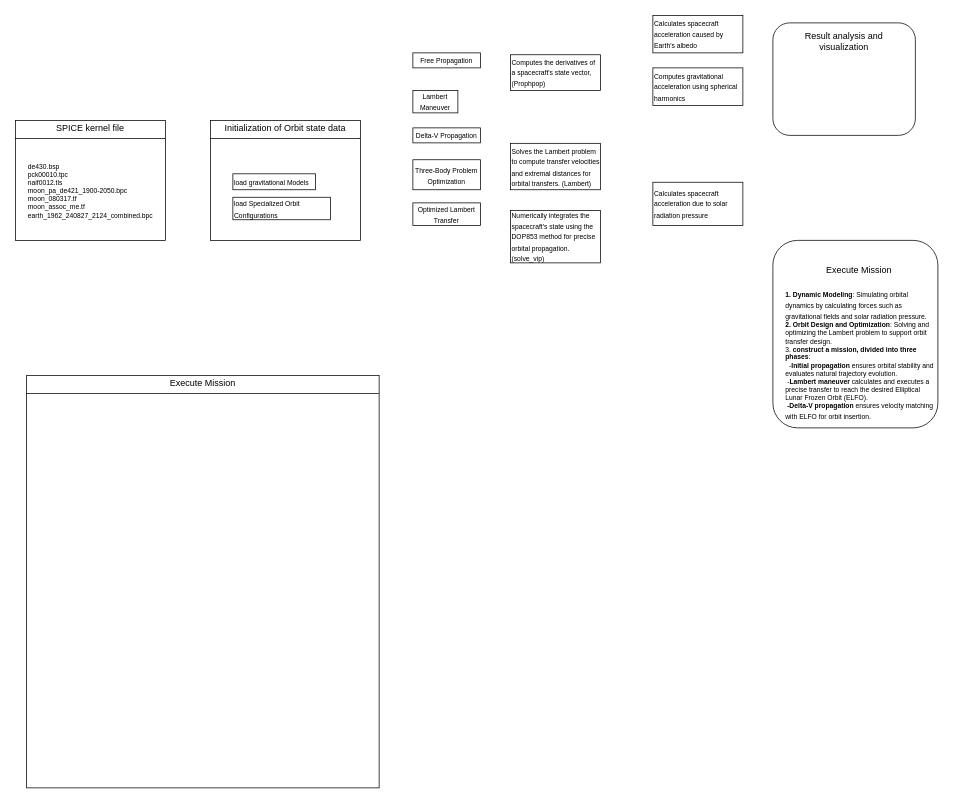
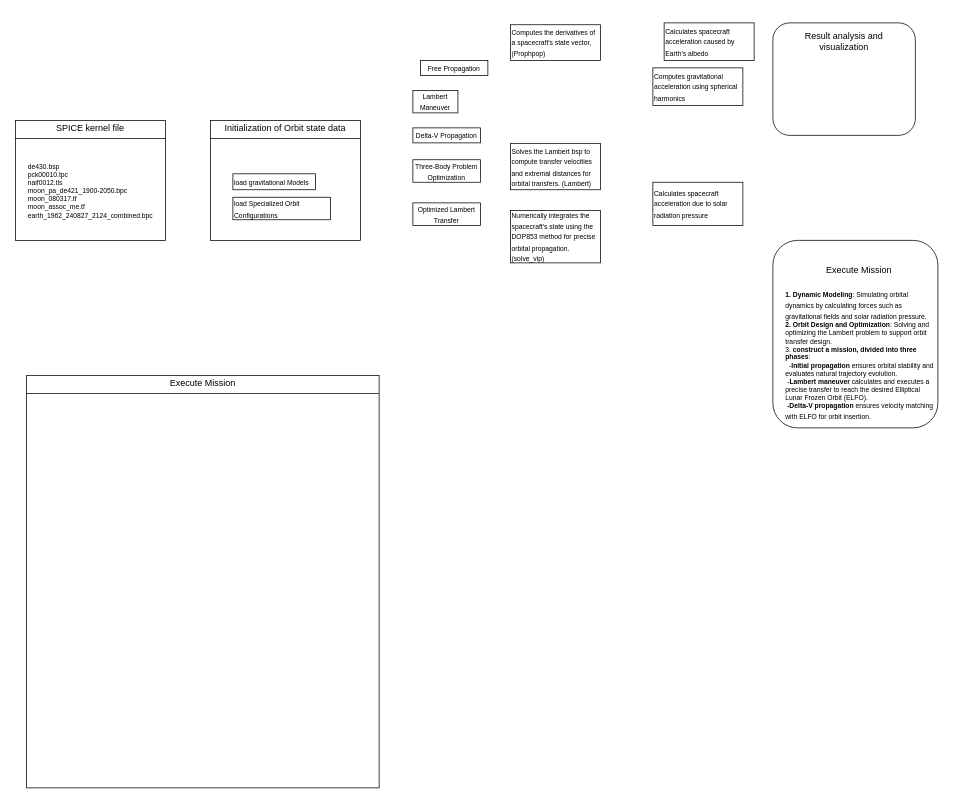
- <mxCell id="16" value="&lt;font style=&quot;font-size: 9px;&quot;&gt;Calculates spacecraft acceleration caused by Earth's albedo&lt;/font&gt;" style="html=1;whiteSpace=wrap;align=left;" vertex="1" parent="1"><mxGeometry x="870" y="20" width="120" height="50" as="geometry" /></mxCell>
+ <mxCell id="16" value="&lt;font style=&quot;font-size: 9px;&quot;&gt;Calculates spacecraft acceleration caused by Earth's albedo&lt;/font&gt;" style="html=1;whiteSpace=wrap;align=left;" vertex="1" parent="1"><mxGeometry x="885" y="30" width="120" height="50" as="geometry" /></mxCell>
- <mxCell id="13" value="&lt;font style=&quot;font-size: 9px;&quot;&gt;Free Propagation&lt;/font&gt;" style="html=1;whiteSpace=wrap;align=center;" vertex="1" parent="1"><mxGeometry x="550" y="70" width="90" height="20" as="geometry" /></mxCell>
+ <mxCell id="13" value="&lt;font style=&quot;font-size: 9px;&quot;&gt;Free Propagation&lt;/font&gt;" style="html=1;whiteSpace=wrap;align=center;" vertex="1" parent="1"><mxGeometry x="560" y="80" width="90" height="20" as="geometry" /></mxCell>
- <mxCell id="19" value="&lt;font style=&quot;font-size: 9px;&quot;&gt;Computes the derivatives of a spacecraft's state vector,(Prophpop)&lt;/font&gt;" style="html=1;whiteSpace=wrap;align=left;" vertex="1" parent="1"><mxGeometry x="680" y="72.5" width="120" height="47.5" as="geometry" /></mxCell>
+ <mxCell id="19" value="&lt;font style=&quot;font-size: 9px;&quot;&gt;Computes the derivatives of a spacecraft's state vector,(Prophpop)&lt;/font&gt;" style="html=1;whiteSpace=wrap;align=left;" vertex="1" parent="1"><mxGeometry x="680" y="32.5" width="120" height="47.5" as="geometry" /></mxCell>
- <mxCell id="22" value="&lt;font style=&quot;font-size: 9px;&quot;&gt;Solves the Lambert problem to compute transfer velocities and extremal distances for orbital transfers. (Lambert)&lt;/font&gt;" style="html=1;whiteSpace=wrap;align=left;" vertex="1" parent="1"><mxGeometry x="680" y="190.62" width="120" height="61.88" as="geometry" /></mxCell>
+ <mxCell id="22" value="&lt;font style=&quot;font-size: 9px;&quot;&gt;Solves the Lambert bsp to compute transfer velocities and extremal distances for orbital transfers. (Lambert)&lt;/font&gt;" style="html=1;whiteSpace=wrap;align=left;" vertex="1" parent="1"><mxGeometry x="680" y="190.62" width="120" height="61.88" as="geometry" /></mxCell>
- <mxCell id="20" value="&lt;span style=&quot;text-align: left;&quot;&gt;&lt;font style=&quot;font-size: 9px;&quot;&gt;Three-Body Problem Optimization&lt;/font&gt;&lt;/span&gt;" style="html=1;whiteSpace=wrap;align=center;" vertex="1" parent="1"><mxGeometry x="550" y="212.5" width="90" height="40" as="geometry" /></mxCell>
+ <mxCell id="20" value="&lt;span style=&quot;text-align: left;&quot;&gt;&lt;font style=&quot;font-size: 9px;&quot;&gt;Three-Body Problem Optimization&lt;/font&gt;&lt;/span&gt;" style="html=1;whiteSpace=wrap;align=center;" vertex="1" parent="1"><mxGeometry x="550" y="212.5" width="90" height="30" as="geometry" /></mxCell>
